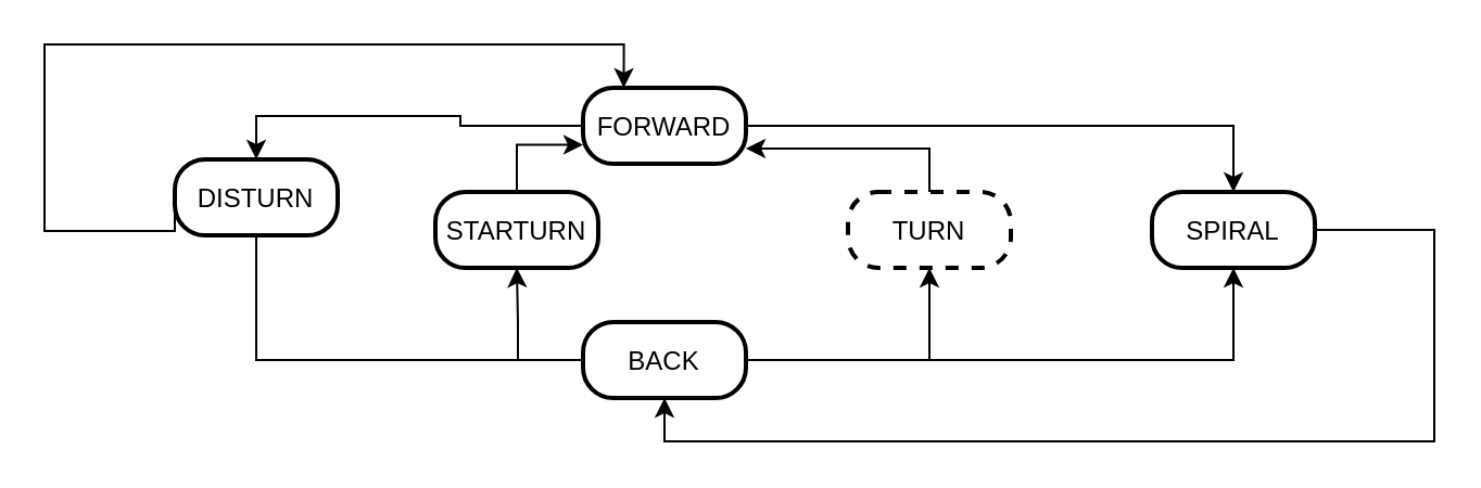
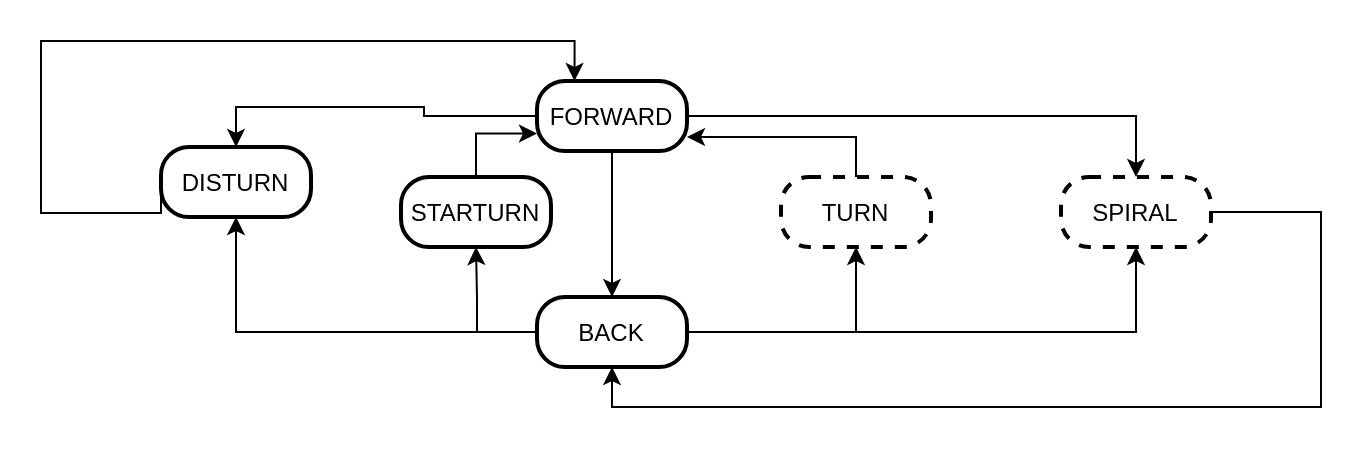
- <mxCell id="14" value="SPIRAL" style="rounded=1;arcSize=40;strokeWidth=2" vertex="1" parent="1"><mxGeometry x="530" y="88" width="75" height="35" as="geometry" /></mxCell>
+ <mxCell id="14" value="SPIRAL" style="rounded=1;arcSize=40;strokeWidth=2;dashed=1;" vertex="1" parent="1"><mxGeometry x="530" y="88" width="75" height="35" as="geometry" /></mxCell>
+ <mxCell id="12" value="" style="curved=1;startArrow=none;;exitX=0.5;exitY=1;entryX=0.5;entryY=0;" parent="1" source="4" target="9" edge="1"><mxGeometry relative="1" as="geometry"><Array as="points" /></mxGeometry></mxCell>
- <mxCell id="6" style="edgeStyle=orthogonalEdgeStyle;rounded=0;orthogonalLoop=1;jettySize=auto;html=1;entryX=0.5;entryY=1;entryDx=0;entryDy=0;endArrow=none;" edge="1" parent="1" source="9" target="16"><mxGeometry relative="1" as="geometry" /></mxCell>
+ <mxCell id="6" style="edgeStyle=orthogonalEdgeStyle;rounded=0;orthogonalLoop=1;jettySize=auto;html=1;entryX=0.5;entryY=1;entryDx=0;entryDy=0;" edge="1" parent="1" source="9" target="16"><mxGeometry relative="1" as="geometry" /></mxCell>
